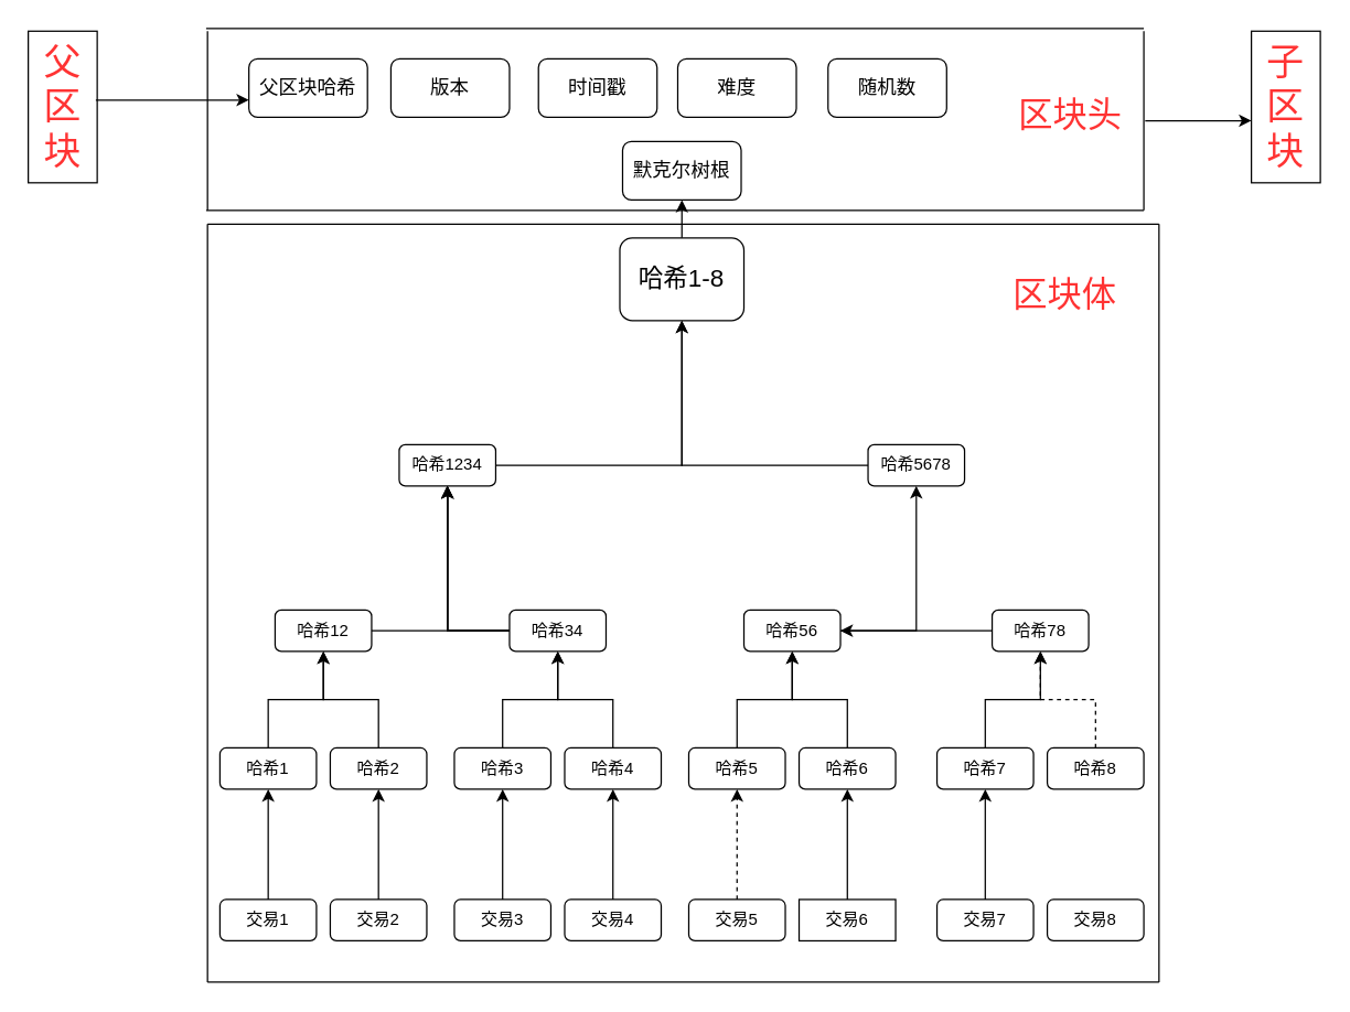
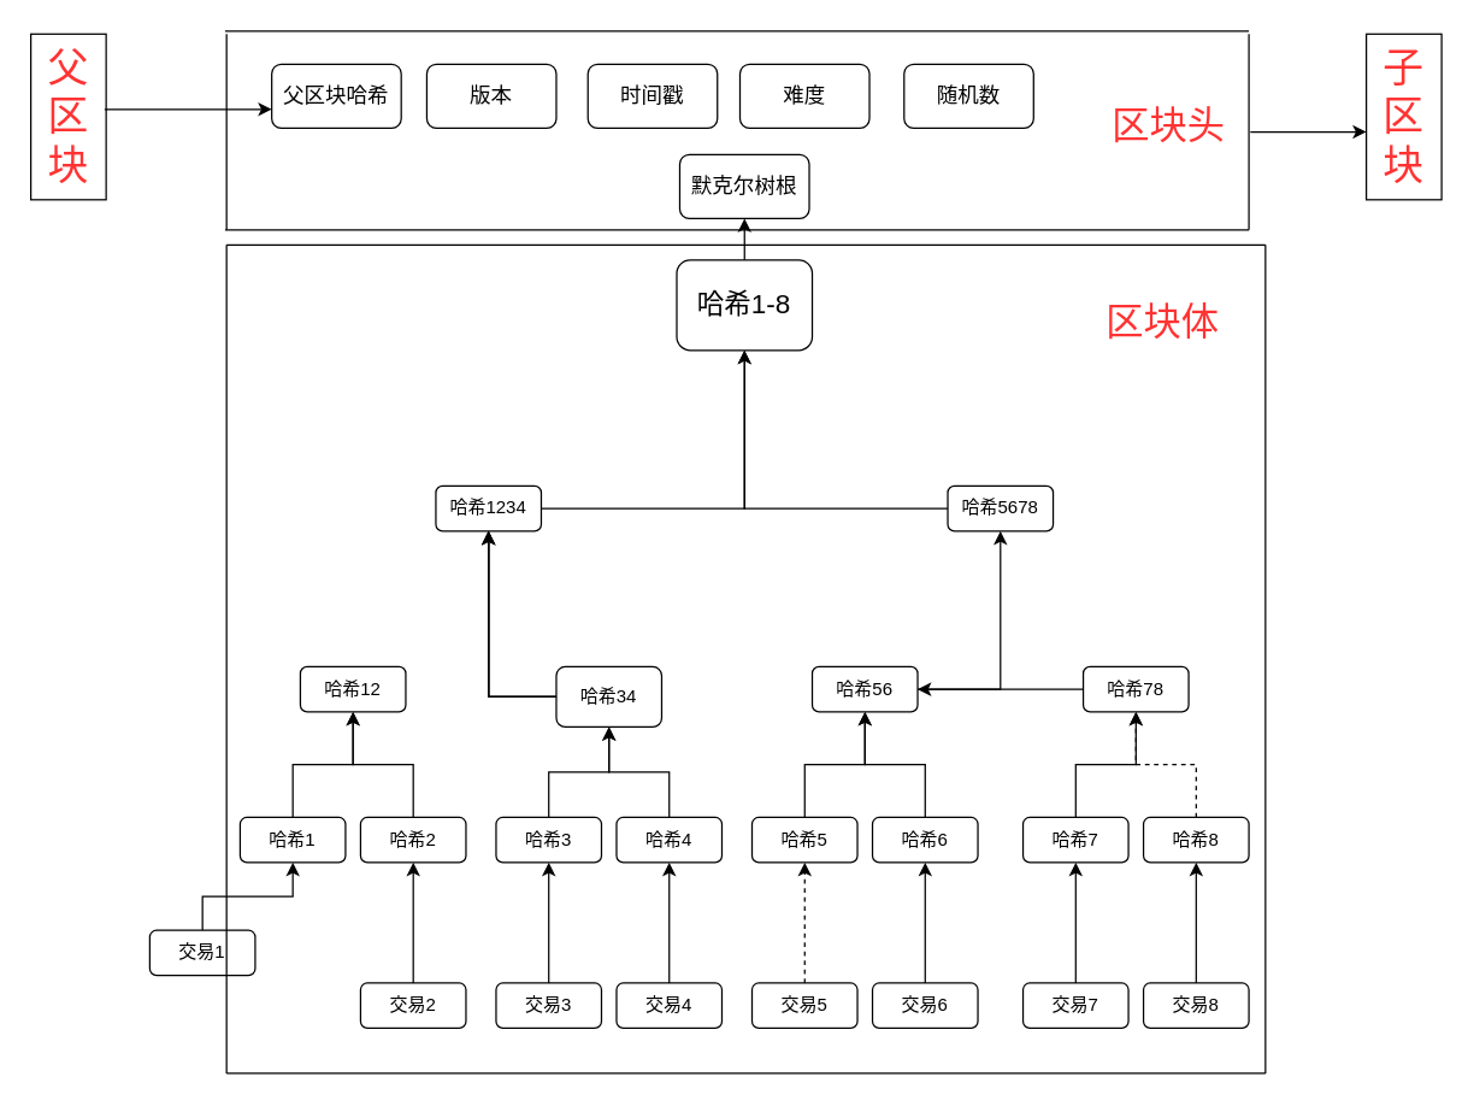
- <mxCell id="23" value="" style="edgeStyle=orthogonalEdgeStyle;rounded=0;orthogonalLoop=1;jettySize=auto;html=1;" parent="1" source="24" target="30" edge="1"><mxGeometry relative="1" as="geometry" /></mxCell>
- <mxCell id="22" value="哈希34" style="rounded=1;whiteSpace=wrap;html=1;" parent="1" vertex="1"><mxGeometry x="369" y="442" width="70" height="30" as="geometry" /></mxCell>
+ <mxCell id="22" value="哈希34" style="rounded=1;whiteSpace=wrap;html=1;" parent="1" vertex="1"><mxGeometry x="369" y="442" width="70" height="40" as="geometry" /></mxCell>
+ <mxCell id="47" style="edgeStyle=orthogonalEdgeStyle;rounded=0;orthogonalLoop=1;jettySize=auto;html=1;entryX=0.5;entryY=1;entryDx=0;entryDy=0;" parent="1" source="48" target="17" edge="1"><mxGeometry relative="1" as="geometry" /></mxCell>
- <mxCell id="34" value="交易1" style="rounded=1;whiteSpace=wrap;html=1;" parent="1" vertex="1"><mxGeometry x="159" y="652" width="70" height="30" as="geometry" /></mxCell>
+ <mxCell id="34" value="交易1" style="rounded=1;whiteSpace=wrap;html=1;" parent="1" vertex="1"><mxGeometry x="99" y="617" width="70" height="30" as="geometry" /></mxCell>
- <mxCell id="44" value="交易6" style="whiteSpace=wrap;html=1;rounded=0;" parent="1" vertex="1"><mxGeometry x="579" y="652" width="70" height="30" as="geometry" /></mxCell>
+ <mxCell id="44" value="交易6" style="rounded=1;whiteSpace=wrap;html=1;" parent="1" vertex="1"><mxGeometry x="579" y="652" width="70" height="30" as="geometry" /></mxCell>
